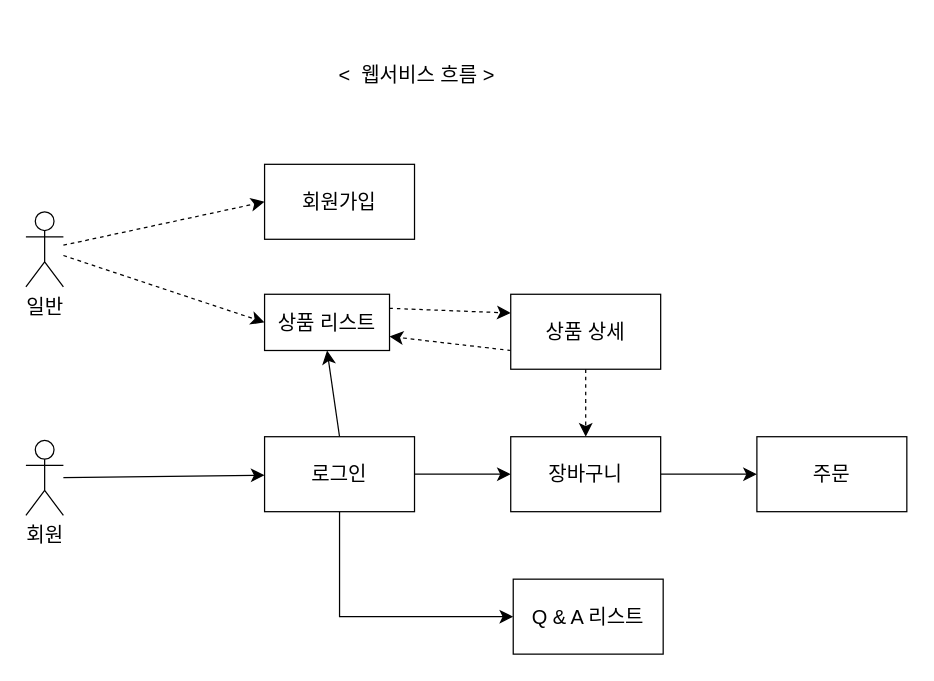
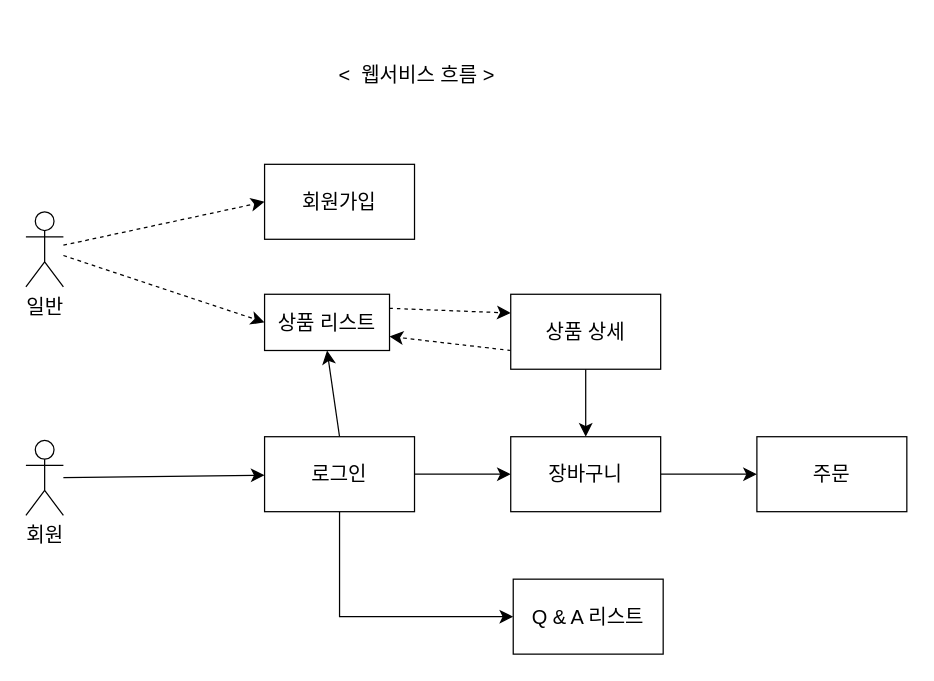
- <mxCell id="10" style="edgeStyle=none;curved=1;rounded=0;orthogonalLoop=1;jettySize=auto;html=1;exitX=0.5;exitY=1;exitDx=0;exitDy=0;fontSize=12;startSize=8;endSize=8;dashed=1;" edge="1" parent="1" source="11" target="13"><mxGeometry relative="1" as="geometry" /></mxCell>
+ <mxCell id="10" style="edgeStyle=none;curved=1;rounded=0;orthogonalLoop=1;jettySize=auto;html=1;exitX=0.5;exitY=1;exitDx=0;exitDy=0;fontSize=12;startSize=8;endSize=8;" edge="1" parent="1" source="11" target="13"><mxGeometry relative="1" as="geometry" /></mxCell>
